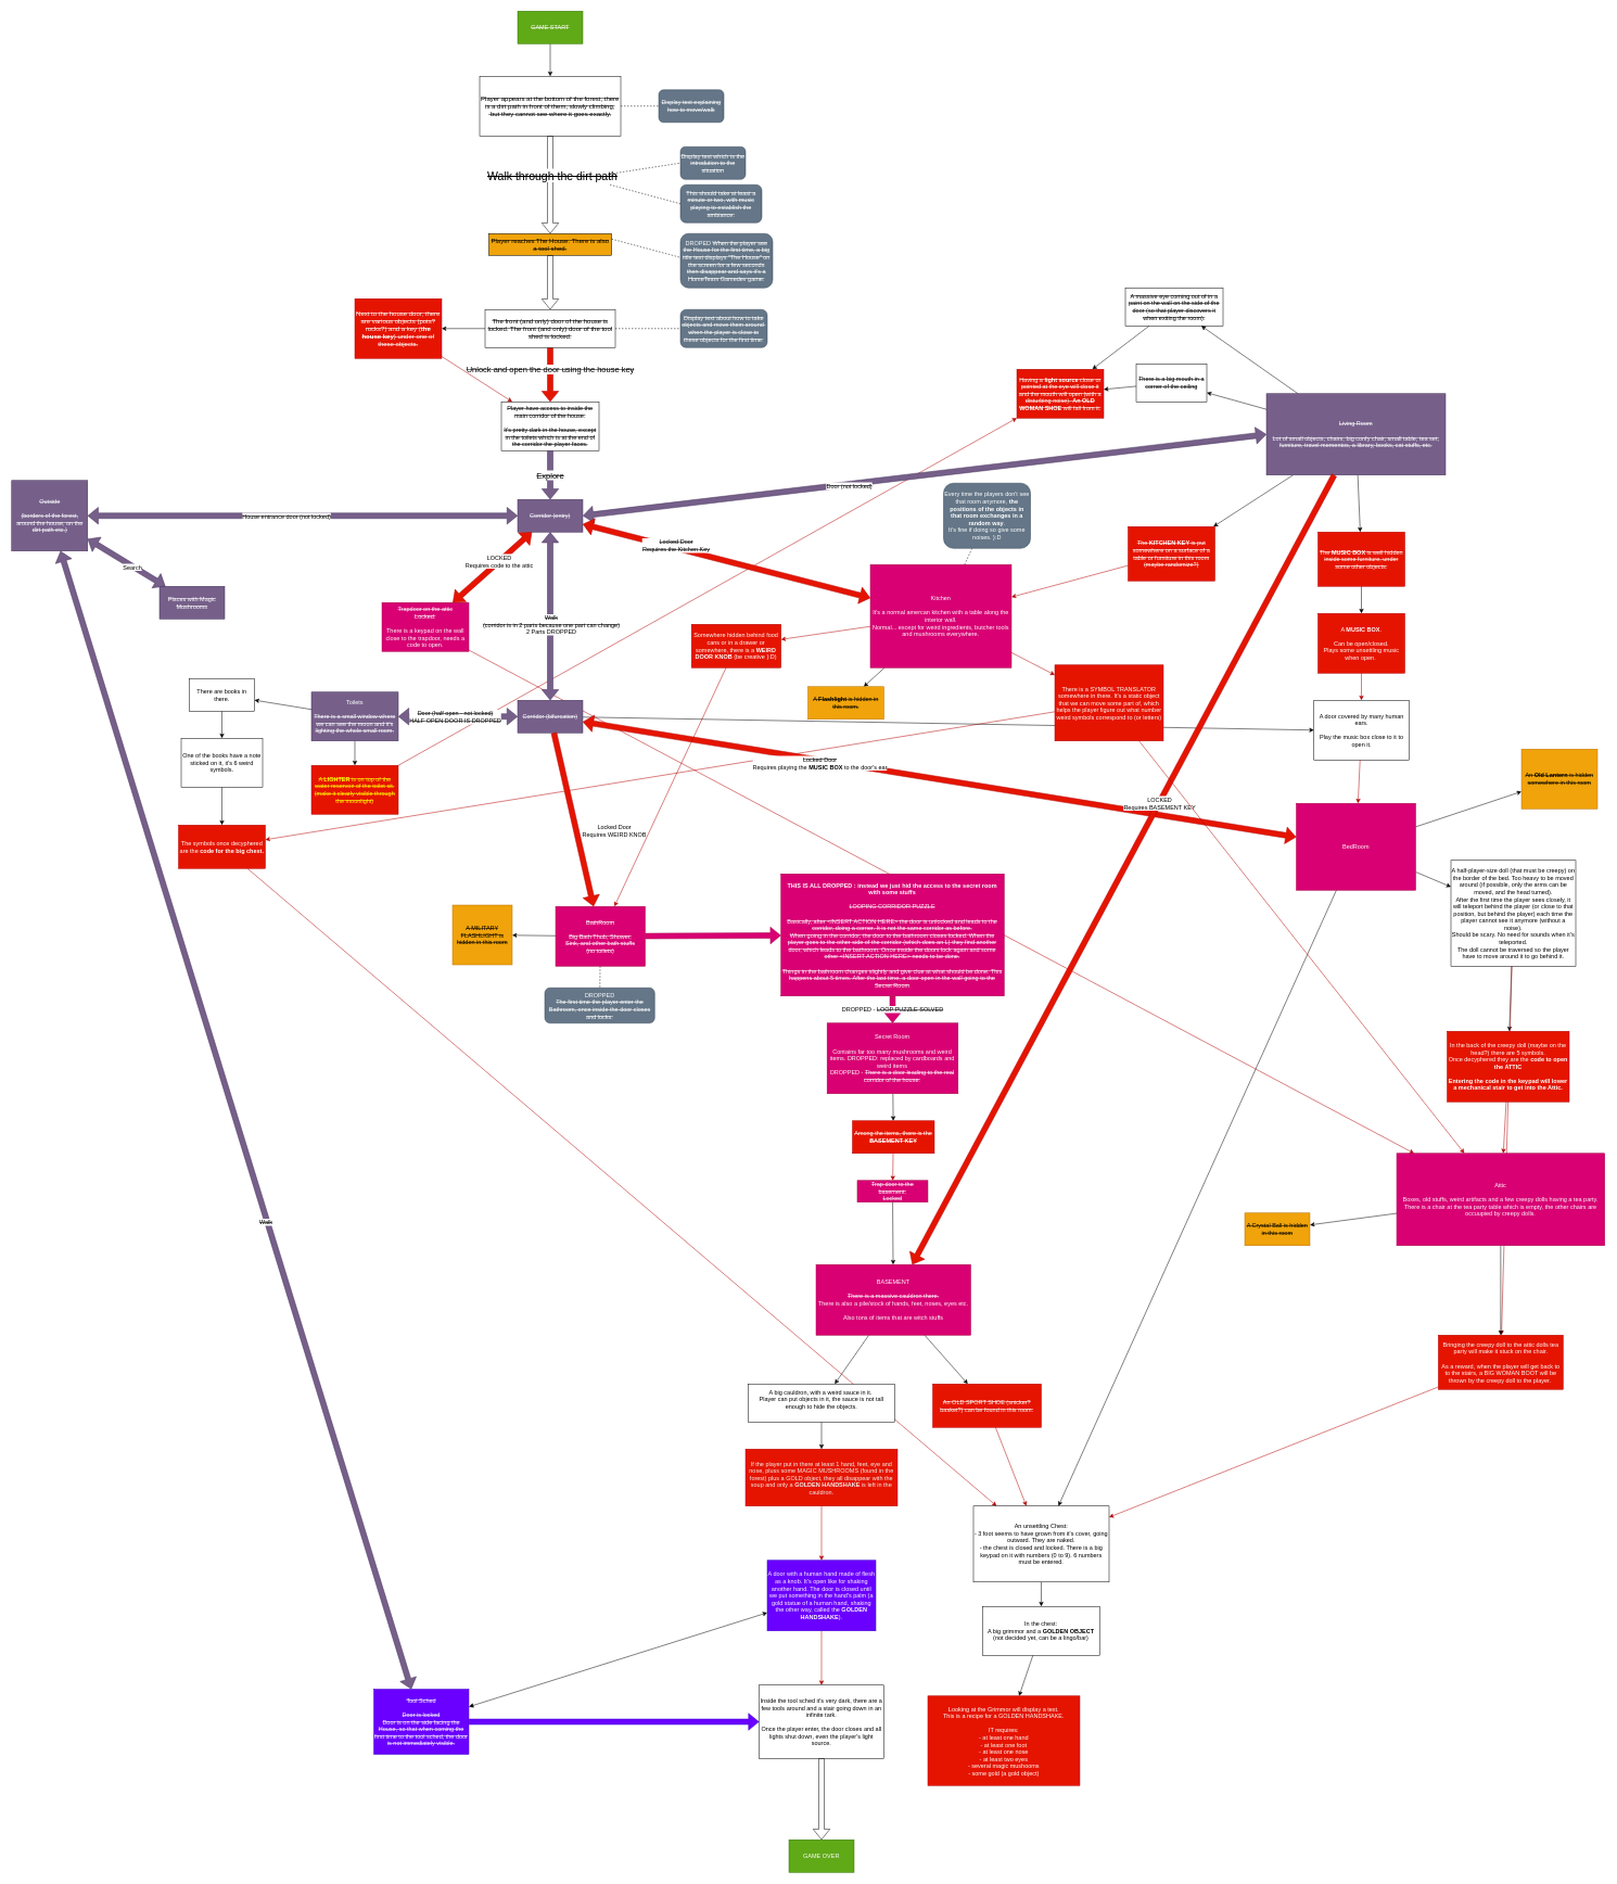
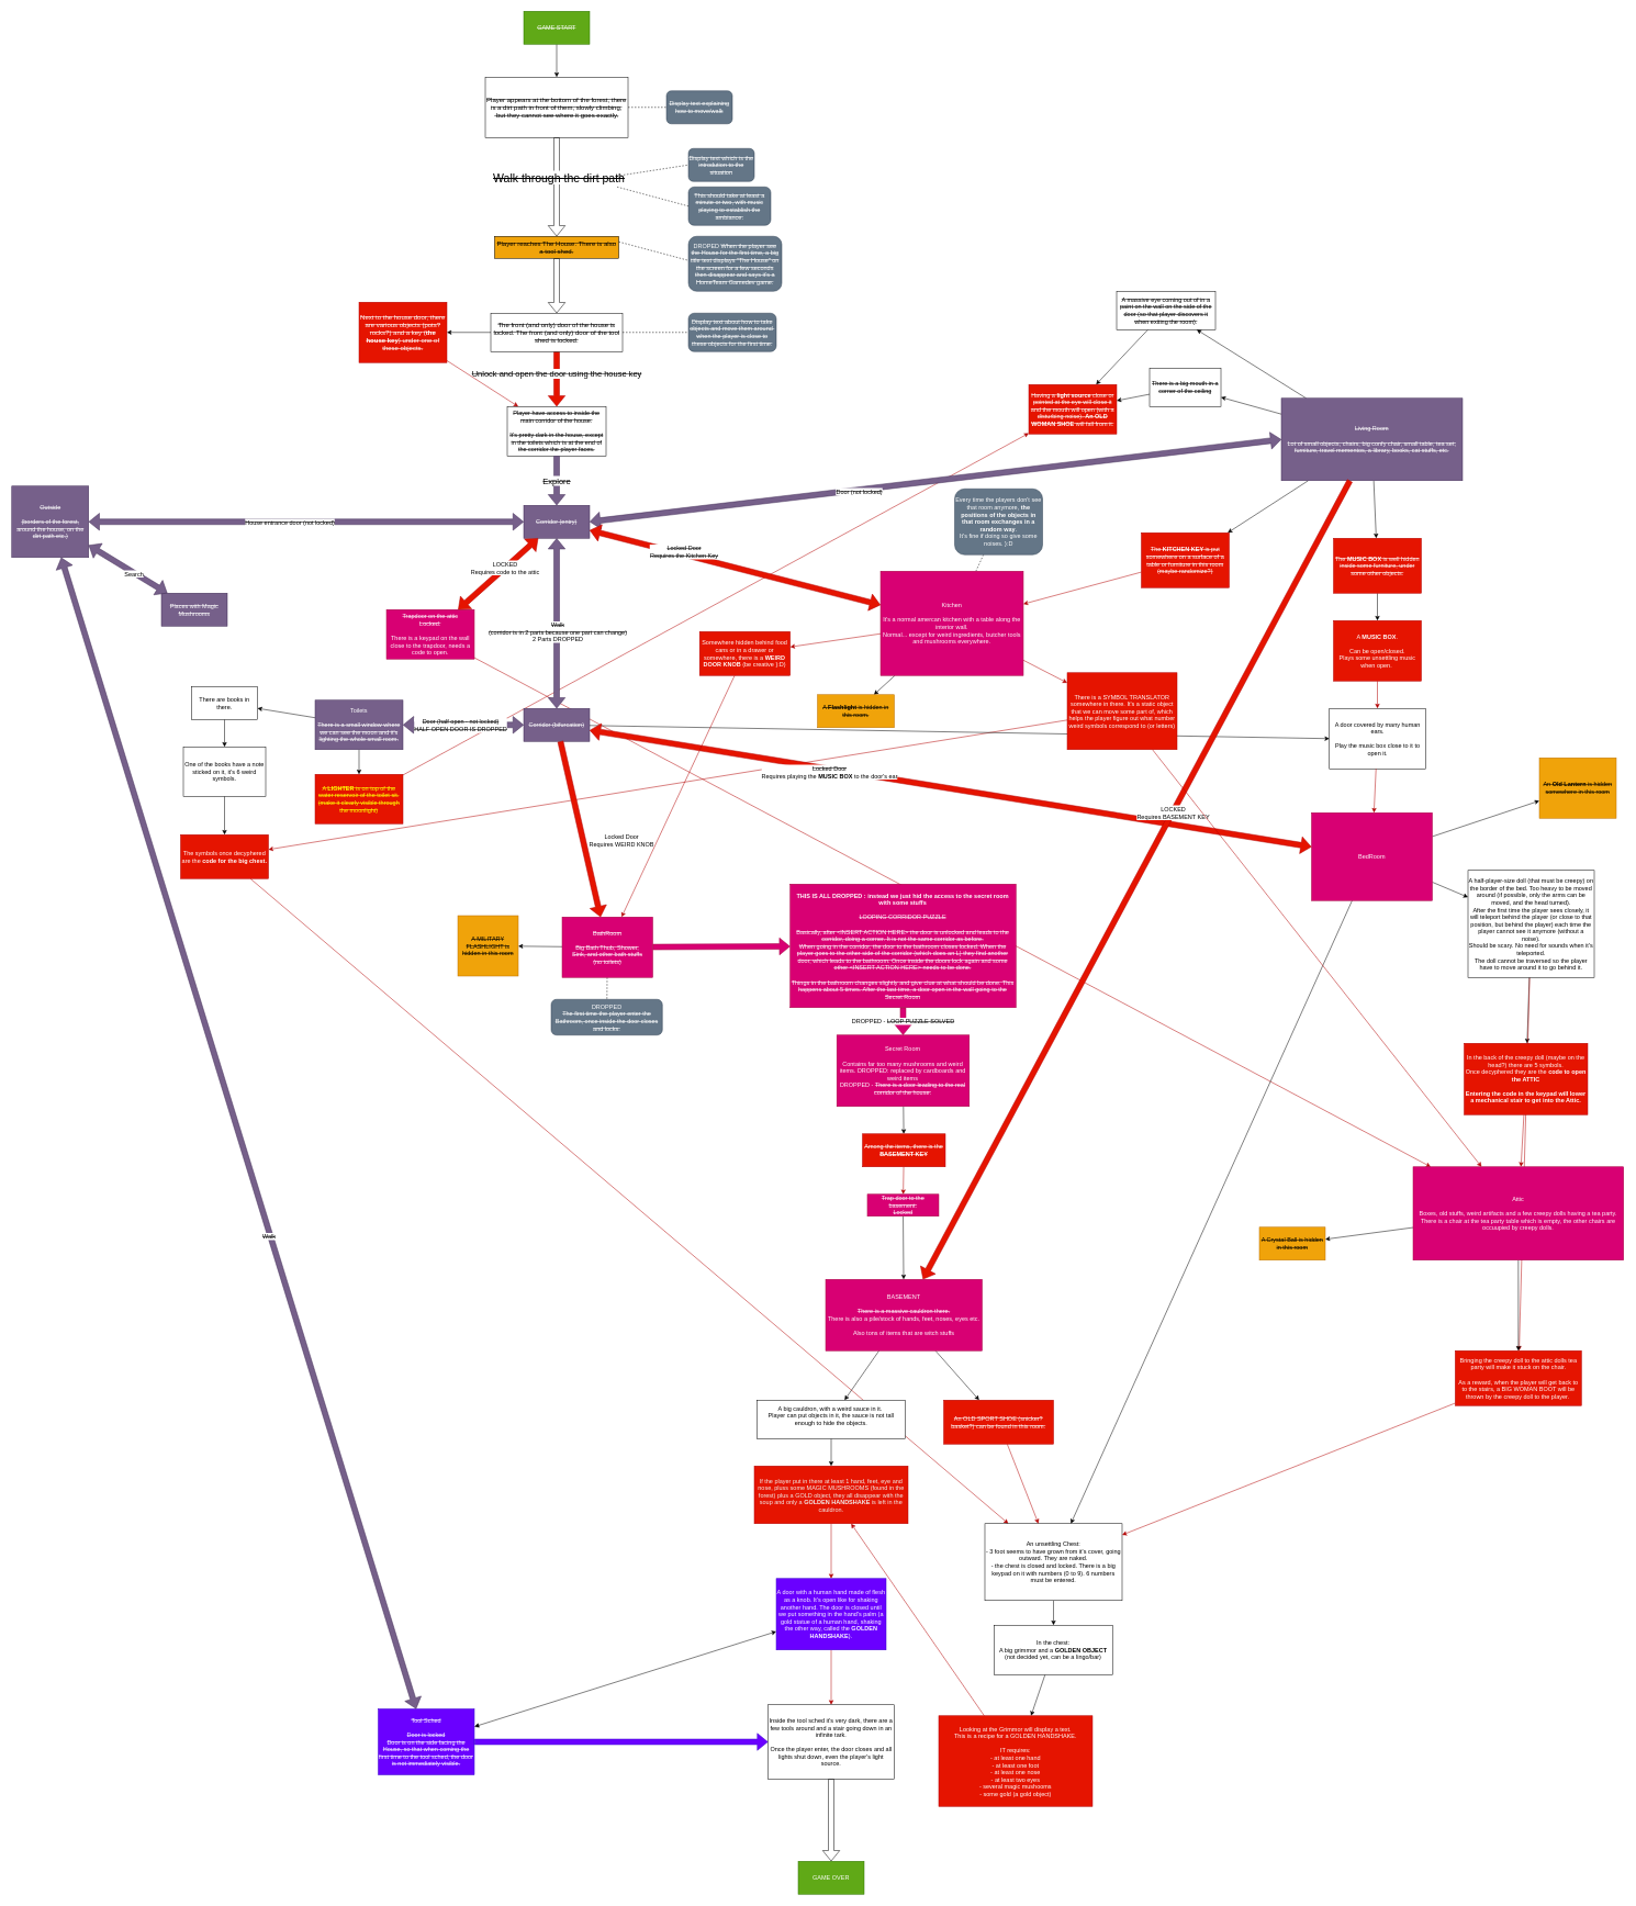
- <mxCell id="26" value="&lt;strike&gt;A massive eye coming out of in a paint on the wall on the side of the door (so that player discovers it when exiting the room).&lt;/strike&gt;" style="rounded=0;whiteSpace=wrap;html=1;fontSize=11;" parent="1" vertex="1"><mxGeometry x="2072.996" y="530" width="180" height="70" as="geometry" /></mxCell>
+ <mxCell id="26" value="&lt;strike&gt;A massive eye coming out of in a paint on the wall on the side of the door (so that player discovers it when exiting the room).&lt;/strike&gt;" style="rounded=0;whiteSpace=wrap;html=1;fontSize=11;" parent="1" vertex="1"><mxGeometry x="2032.996" y="530" width="180" height="70" as="geometry" /></mxCell>
- <mxCell id="81" value="&lt;strike&gt;Having a &lt;b&gt;light source&lt;/b&gt; close or pointed at the eye will close it and the mouth will open (with a disturbing noise). &lt;b&gt;An OLD WOMAN SHOE&lt;/b&gt;&amp;nbsp;will fall from it.&lt;/strike&gt;" style="whiteSpace=wrap;html=1;fontSize=11;fillColor=#e51400;fontColor=#ffffff;strokeColor=#B20000;" parent="1" vertex="1"><mxGeometry x="1872.996" y="680" width="160" height="90" as="geometry" /></mxCell>
+ <mxCell id="81" value="&lt;strike&gt;Having a &lt;b&gt;light source&lt;/b&gt; close or pointed at the eye will close it and the mouth will open (with a disturbing noise). &lt;b&gt;An OLD WOMAN SHOE&lt;/b&gt;&amp;nbsp;will fall from it.&lt;/strike&gt;" style="whiteSpace=wrap;html=1;fontSize=11;fillColor=#e51400;fontColor=#ffffff;strokeColor=#B20000;" parent="1" vertex="1"><mxGeometry x="1872.996" y="700" width="160" height="90" as="geometry" /></mxCell>
+ <mxCell id="3" style="edgeStyle=none;html=1;fontSize=11;startArrow=none;startFill=0;endArrow=classic;endFill=1;fillColor=#e51400;strokeColor=#B20000;" parent="1" source="144" target="139" edge="1"><mxGeometry relative="1" as="geometry" /></mxCell>
